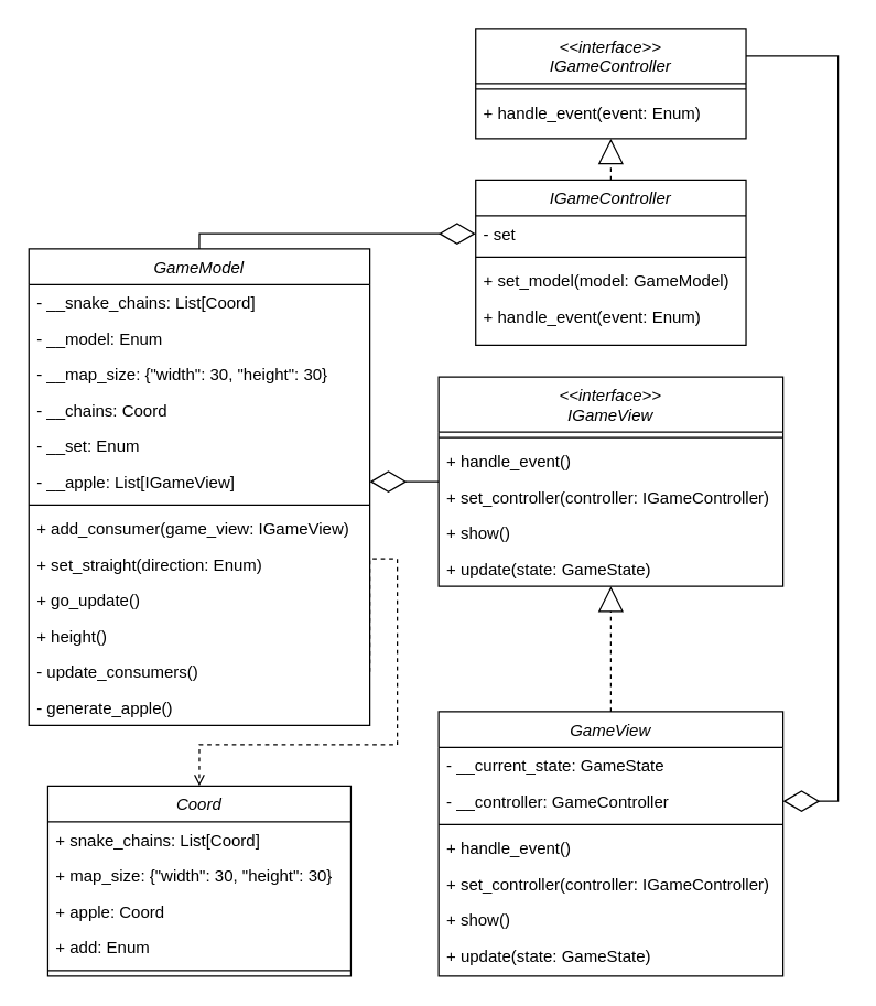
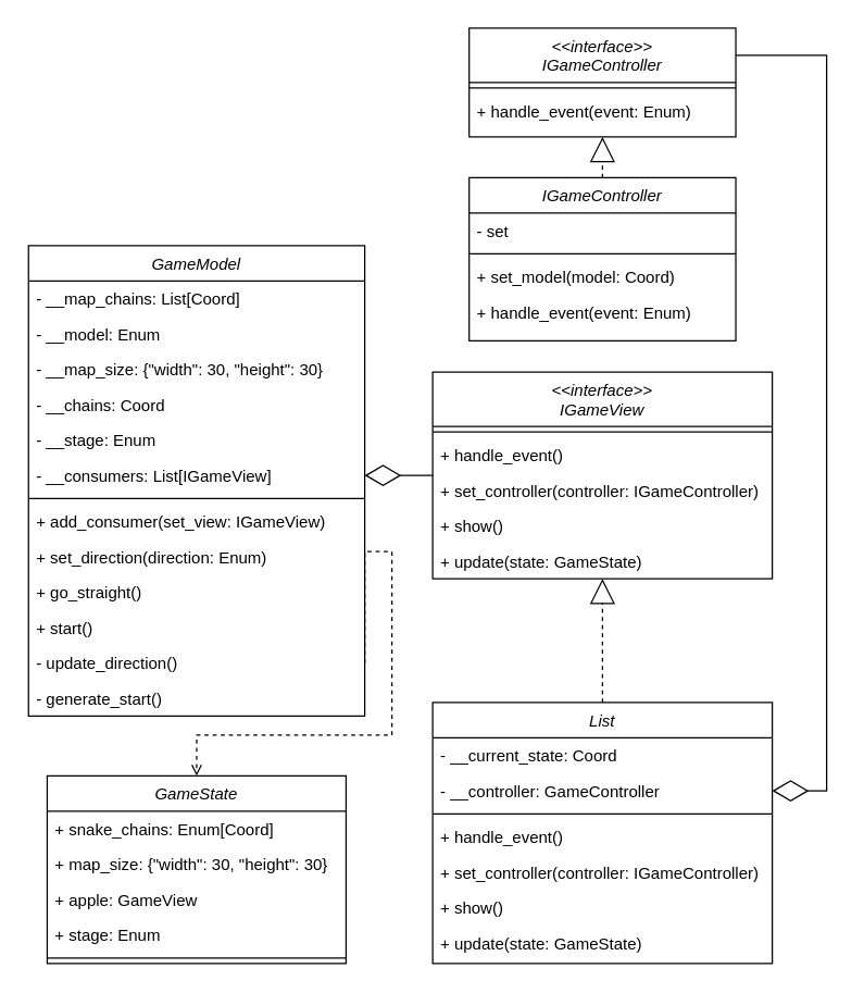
- <mxCell id="47" value="" style="endArrow=diamondThin;endFill=0;endSize=24;html=1;rounded=0;entryX=0;entryY=0.5;entryDx=0;entryDy=0;exitX=0.5;exitY=0;exitDx=0;exitDy=0;edgeStyle=orthogonalEdgeStyle;" edge="1" parent="1" source="8" target="3"><mxGeometry width="160" relative="1" as="geometry"><mxPoint x="383" y="500" as="sourcePoint" /><mxPoint x="458" y="239" as="targetPoint" /><Array as="points"><mxPoint x="144" y="169" /></Array></mxGeometry></mxCell>
- <mxCell id="5" value="+ set_model(model: GameModel)" style="text;align=left;verticalAlign=top;spacingLeft=4;spacingRight=4;overflow=hidden;rotatable=0;points=[[0,0.5],[1,0.5]];portConstraint=eastwest;" vertex="1" parent="2"><mxGeometry y="60" width="196.25" height="26" as="geometry" /></mxCell>
+ <mxCell id="5" value="+ set_model(model: Coord)" style="text;align=left;verticalAlign=top;spacingLeft=4;spacingRight=4;overflow=hidden;rotatable=0;points=[[0,0.5],[1,0.5]];portConstraint=eastwest;" vertex="1" parent="2"><mxGeometry y="60" width="196.25" height="26" as="geometry" /></mxCell>
- <mxCell id="9" value="- __snake_chains: List[Coord]" style="text;align=left;verticalAlign=top;spacingLeft=4;spacingRight=4;overflow=hidden;rotatable=0;points=[[0,0.5],[1,0.5]];portConstraint=eastwest;" parent="8" vertex="1"><mxGeometry y="26" width="247.5" height="26" as="geometry" /></mxCell>
+ <mxCell id="9" value="- __map_chains: List[Coord]" style="text;align=left;verticalAlign=top;spacingLeft=4;spacingRight=4;overflow=hidden;rotatable=0;points=[[0,0.5],[1,0.5]];portConstraint=eastwest;" parent="8" vertex="1"><mxGeometry y="26" width="247.5" height="26" as="geometry" /></mxCell>
- <mxCell id="13" value="- __set: Enum" style="text;align=left;verticalAlign=top;spacingLeft=4;spacingRight=4;overflow=hidden;rotatable=0;points=[[0,0.5],[1,0.5]];portConstraint=eastwest;" vertex="1" parent="8"><mxGeometry y="130" width="247.5" height="26" as="geometry" /></mxCell>
+ <mxCell id="13" value="- __stage: Enum" style="text;align=left;verticalAlign=top;spacingLeft=4;spacingRight=4;overflow=hidden;rotatable=0;points=[[0,0.5],[1,0.5]];portConstraint=eastwest;" vertex="1" parent="8"><mxGeometry y="130" width="247.5" height="26" as="geometry" /></mxCell>
- <mxCell id="14" value="- __apple: List[IGameView]" style="text;align=left;verticalAlign=top;spacingLeft=4;spacingRight=4;overflow=hidden;rotatable=0;points=[[0,0.5],[1,0.5]];portConstraint=eastwest;" vertex="1" parent="8"><mxGeometry y="156" width="247.5" height="26" as="geometry" /></mxCell>
+ <mxCell id="14" value="- __consumers: List[IGameView]" style="text;align=left;verticalAlign=top;spacingLeft=4;spacingRight=4;overflow=hidden;rotatable=0;points=[[0,0.5],[1,0.5]];portConstraint=eastwest;" vertex="1" parent="8"><mxGeometry y="156" width="247.5" height="26" as="geometry" /></mxCell>
- <mxCell id="16" value="+ add_consumer(game_view: IGameView)" style="text;align=left;verticalAlign=top;spacingLeft=4;spacingRight=4;overflow=hidden;rotatable=0;points=[[0,0.5],[1,0.5]];portConstraint=eastwest;" vertex="1" parent="8"><mxGeometry y="190" width="247.5" height="26" as="geometry" /></mxCell>
+ <mxCell id="16" value="+ add_consumer(set_view: IGameView)" style="text;align=left;verticalAlign=top;spacingLeft=4;spacingRight=4;overflow=hidden;rotatable=0;points=[[0,0.5],[1,0.5]];portConstraint=eastwest;" vertex="1" parent="8"><mxGeometry y="190" width="247.5" height="26" as="geometry" /></mxCell>
- <mxCell id="17" value="+ set_straight(direction: Enum)" style="text;align=left;verticalAlign=top;spacingLeft=4;spacingRight=4;overflow=hidden;rotatable=0;points=[[0,0.5],[1,0.5]];portConstraint=eastwest;" vertex="1" parent="8"><mxGeometry y="216" width="247.5" height="26" as="geometry" /></mxCell>
+ <mxCell id="17" value="+ set_direction(direction: Enum)" style="text;align=left;verticalAlign=top;spacingLeft=4;spacingRight=4;overflow=hidden;rotatable=0;points=[[0,0.5],[1,0.5]];portConstraint=eastwest;" vertex="1" parent="8"><mxGeometry y="216" width="247.5" height="26" as="geometry" /></mxCell>
- <mxCell id="18" value="+ go_update()" style="text;align=left;verticalAlign=top;spacingLeft=4;spacingRight=4;overflow=hidden;rotatable=0;points=[[0,0.5],[1,0.5]];portConstraint=eastwest;" vertex="1" parent="8"><mxGeometry y="242" width="247.5" height="26" as="geometry" /></mxCell>
+ <mxCell id="18" value="+ go_straight()" style="text;align=left;verticalAlign=top;spacingLeft=4;spacingRight=4;overflow=hidden;rotatable=0;points=[[0,0.5],[1,0.5]];portConstraint=eastwest;" vertex="1" parent="8"><mxGeometry y="242" width="247.5" height="26" as="geometry" /></mxCell>
- <mxCell id="19" value="+ height()" style="text;align=left;verticalAlign=top;spacingLeft=4;spacingRight=4;overflow=hidden;rotatable=0;points=[[0,0.5],[1,0.5]];portConstraint=eastwest;" vertex="1" parent="8"><mxGeometry y="268" width="247.5" height="26" as="geometry" /></mxCell>
+ <mxCell id="19" value="+ start()" style="text;align=left;verticalAlign=top;spacingLeft=4;spacingRight=4;overflow=hidden;rotatable=0;points=[[0,0.5],[1,0.5]];portConstraint=eastwest;" vertex="1" parent="8"><mxGeometry y="268" width="247.5" height="26" as="geometry" /></mxCell>
- <mxCell id="20" value="- update_consumers()" style="text;align=left;verticalAlign=top;spacingLeft=4;spacingRight=4;overflow=hidden;rotatable=0;points=[[0,0.5],[1,0.5]];portConstraint=eastwest;" vertex="1" parent="8"><mxGeometry y="294" width="247.5" height="26" as="geometry" /></mxCell>
+ <mxCell id="20" value="- update_direction()" style="text;align=left;verticalAlign=top;spacingLeft=4;spacingRight=4;overflow=hidden;rotatable=0;points=[[0,0.5],[1,0.5]];portConstraint=eastwest;" vertex="1" parent="8"><mxGeometry y="294" width="247.5" height="26" as="geometry" /></mxCell>
- <mxCell id="21" value="- generate_apple()" style="text;align=left;verticalAlign=top;spacingLeft=4;spacingRight=4;overflow=hidden;rotatable=0;points=[[0,0.5],[1,0.5]];portConstraint=eastwest;" vertex="1" parent="8"><mxGeometry y="320" width="247.5" height="26" as="geometry" /></mxCell>
+ <mxCell id="21" value="- generate_start()" style="text;align=left;verticalAlign=top;spacingLeft=4;spacingRight=4;overflow=hidden;rotatable=0;points=[[0,0.5],[1,0.5]];portConstraint=eastwest;" vertex="1" parent="8"><mxGeometry y="320" width="247.5" height="26" as="geometry" /></mxCell>
- <mxCell id="22" value="GameView" style="swimlane;fontStyle=2;align=center;verticalAlign=top;childLayout=stackLayout;horizontal=1;startSize=26;horizontalStack=0;resizeParent=1;resizeLast=0;collapsible=1;marginBottom=0;rounded=0;shadow=0;strokeWidth=1;" vertex="1" parent="1"><mxGeometry x="318" y="516" width="250" height="192" as="geometry"><mxRectangle x="550" y="140" width="160" height="26" as="alternateBounds" /></mxGeometry></mxCell>
+ <mxCell id="22" value="List" style="swimlane;fontStyle=2;align=center;verticalAlign=top;childLayout=stackLayout;horizontal=1;startSize=26;horizontalStack=0;resizeParent=1;resizeLast=0;collapsible=1;marginBottom=0;rounded=0;shadow=0;strokeWidth=1;" vertex="1" parent="1"><mxGeometry x="318" y="516" width="250" height="192" as="geometry"><mxRectangle x="550" y="140" width="160" height="26" as="alternateBounds" /></mxGeometry></mxCell>
- <mxCell id="23" value="- __current_state: GameState" style="text;align=left;verticalAlign=top;spacingLeft=4;spacingRight=4;overflow=hidden;rotatable=0;points=[[0,0.5],[1,0.5]];portConstraint=eastwest;" vertex="1" parent="22"><mxGeometry y="26" width="250" height="26" as="geometry" /></mxCell>
+ <mxCell id="23" value="- __current_state: Coord" style="text;align=left;verticalAlign=top;spacingLeft=4;spacingRight=4;overflow=hidden;rotatable=0;points=[[0,0.5],[1,0.5]];portConstraint=eastwest;" vertex="1" parent="22"><mxGeometry y="26" width="250" height="26" as="geometry" /></mxCell>
- <mxCell id="31" value="Coord" style="swimlane;fontStyle=2;align=center;verticalAlign=top;childLayout=stackLayout;horizontal=1;startSize=26;horizontalStack=0;resizeParent=1;resizeLast=0;collapsible=1;marginBottom=0;rounded=0;shadow=0;strokeWidth=1;" vertex="1" parent="1"><mxGeometry x="34.25" y="570" width="220" height="138" as="geometry"><mxRectangle x="550" y="140" width="160" height="26" as="alternateBounds" /></mxGeometry></mxCell>
+ <mxCell id="31" value="GameState" style="swimlane;fontStyle=2;align=center;verticalAlign=top;childLayout=stackLayout;horizontal=1;startSize=26;horizontalStack=0;resizeParent=1;resizeLast=0;collapsible=1;marginBottom=0;rounded=0;shadow=0;strokeWidth=1;" vertex="1" parent="1"><mxGeometry x="34.25" y="570" width="220" height="138" as="geometry"><mxRectangle x="550" y="140" width="160" height="26" as="alternateBounds" /></mxGeometry></mxCell>
- <mxCell id="32" value="+ snake_chains: List[Coord]" style="text;align=left;verticalAlign=top;spacingLeft=4;spacingRight=4;overflow=hidden;rotatable=0;points=[[0,0.5],[1,0.5]];portConstraint=eastwest;" vertex="1" parent="31"><mxGeometry y="26" width="220" height="26" as="geometry" /></mxCell>
+ <mxCell id="32" value="+ snake_chains: Enum[Coord]" style="text;align=left;verticalAlign=top;spacingLeft=4;spacingRight=4;overflow=hidden;rotatable=0;points=[[0,0.5],[1,0.5]];portConstraint=eastwest;" vertex="1" parent="31"><mxGeometry y="26" width="220" height="26" as="geometry" /></mxCell>
- <mxCell id="34" value="+ apple: Coord" style="text;align=left;verticalAlign=top;spacingLeft=4;spacingRight=4;overflow=hidden;rotatable=0;points=[[0,0.5],[1,0.5]];portConstraint=eastwest;" vertex="1" parent="31"><mxGeometry y="78" width="220" height="26" as="geometry" /></mxCell>
+ <mxCell id="34" value="+ apple: GameView" style="text;align=left;verticalAlign=top;spacingLeft=4;spacingRight=4;overflow=hidden;rotatable=0;points=[[0,0.5],[1,0.5]];portConstraint=eastwest;" vertex="1" parent="31"><mxGeometry y="78" width="220" height="26" as="geometry" /></mxCell>
- <mxCell id="35" value="+ add: Enum" style="text;align=left;verticalAlign=top;spacingLeft=4;spacingRight=4;overflow=hidden;rotatable=0;points=[[0,0.5],[1,0.5]];portConstraint=eastwest;" vertex="1" parent="31"><mxGeometry y="104" width="220" height="26" as="geometry" /></mxCell>
+ <mxCell id="35" value="+ stage: Enum" style="text;align=left;verticalAlign=top;spacingLeft=4;spacingRight=4;overflow=hidden;rotatable=0;points=[[0,0.5],[1,0.5]];portConstraint=eastwest;" vertex="1" parent="31"><mxGeometry y="104" width="220" height="26" as="geometry" /></mxCell>
